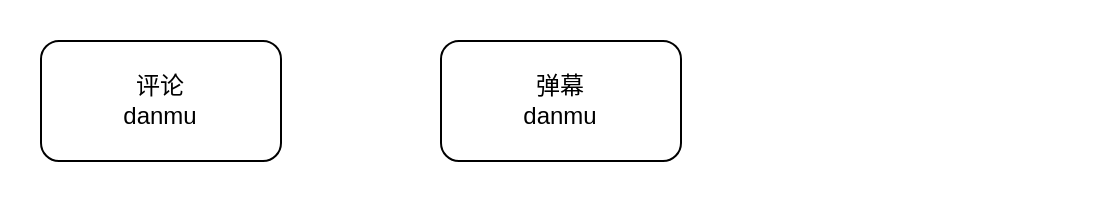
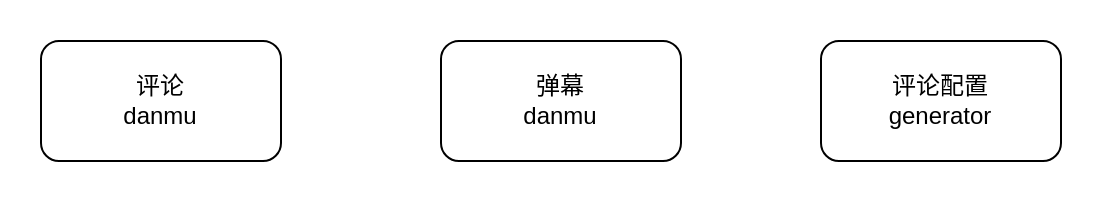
+ <mxCell id="4" value="评论配置&lt;br&gt;generator" style="rounded=1;whiteSpace=wrap;html=1;" parent="1" vertex="1"><mxGeometry x="410" y="20" width="120" height="60" as="geometry" /></mxCell>
